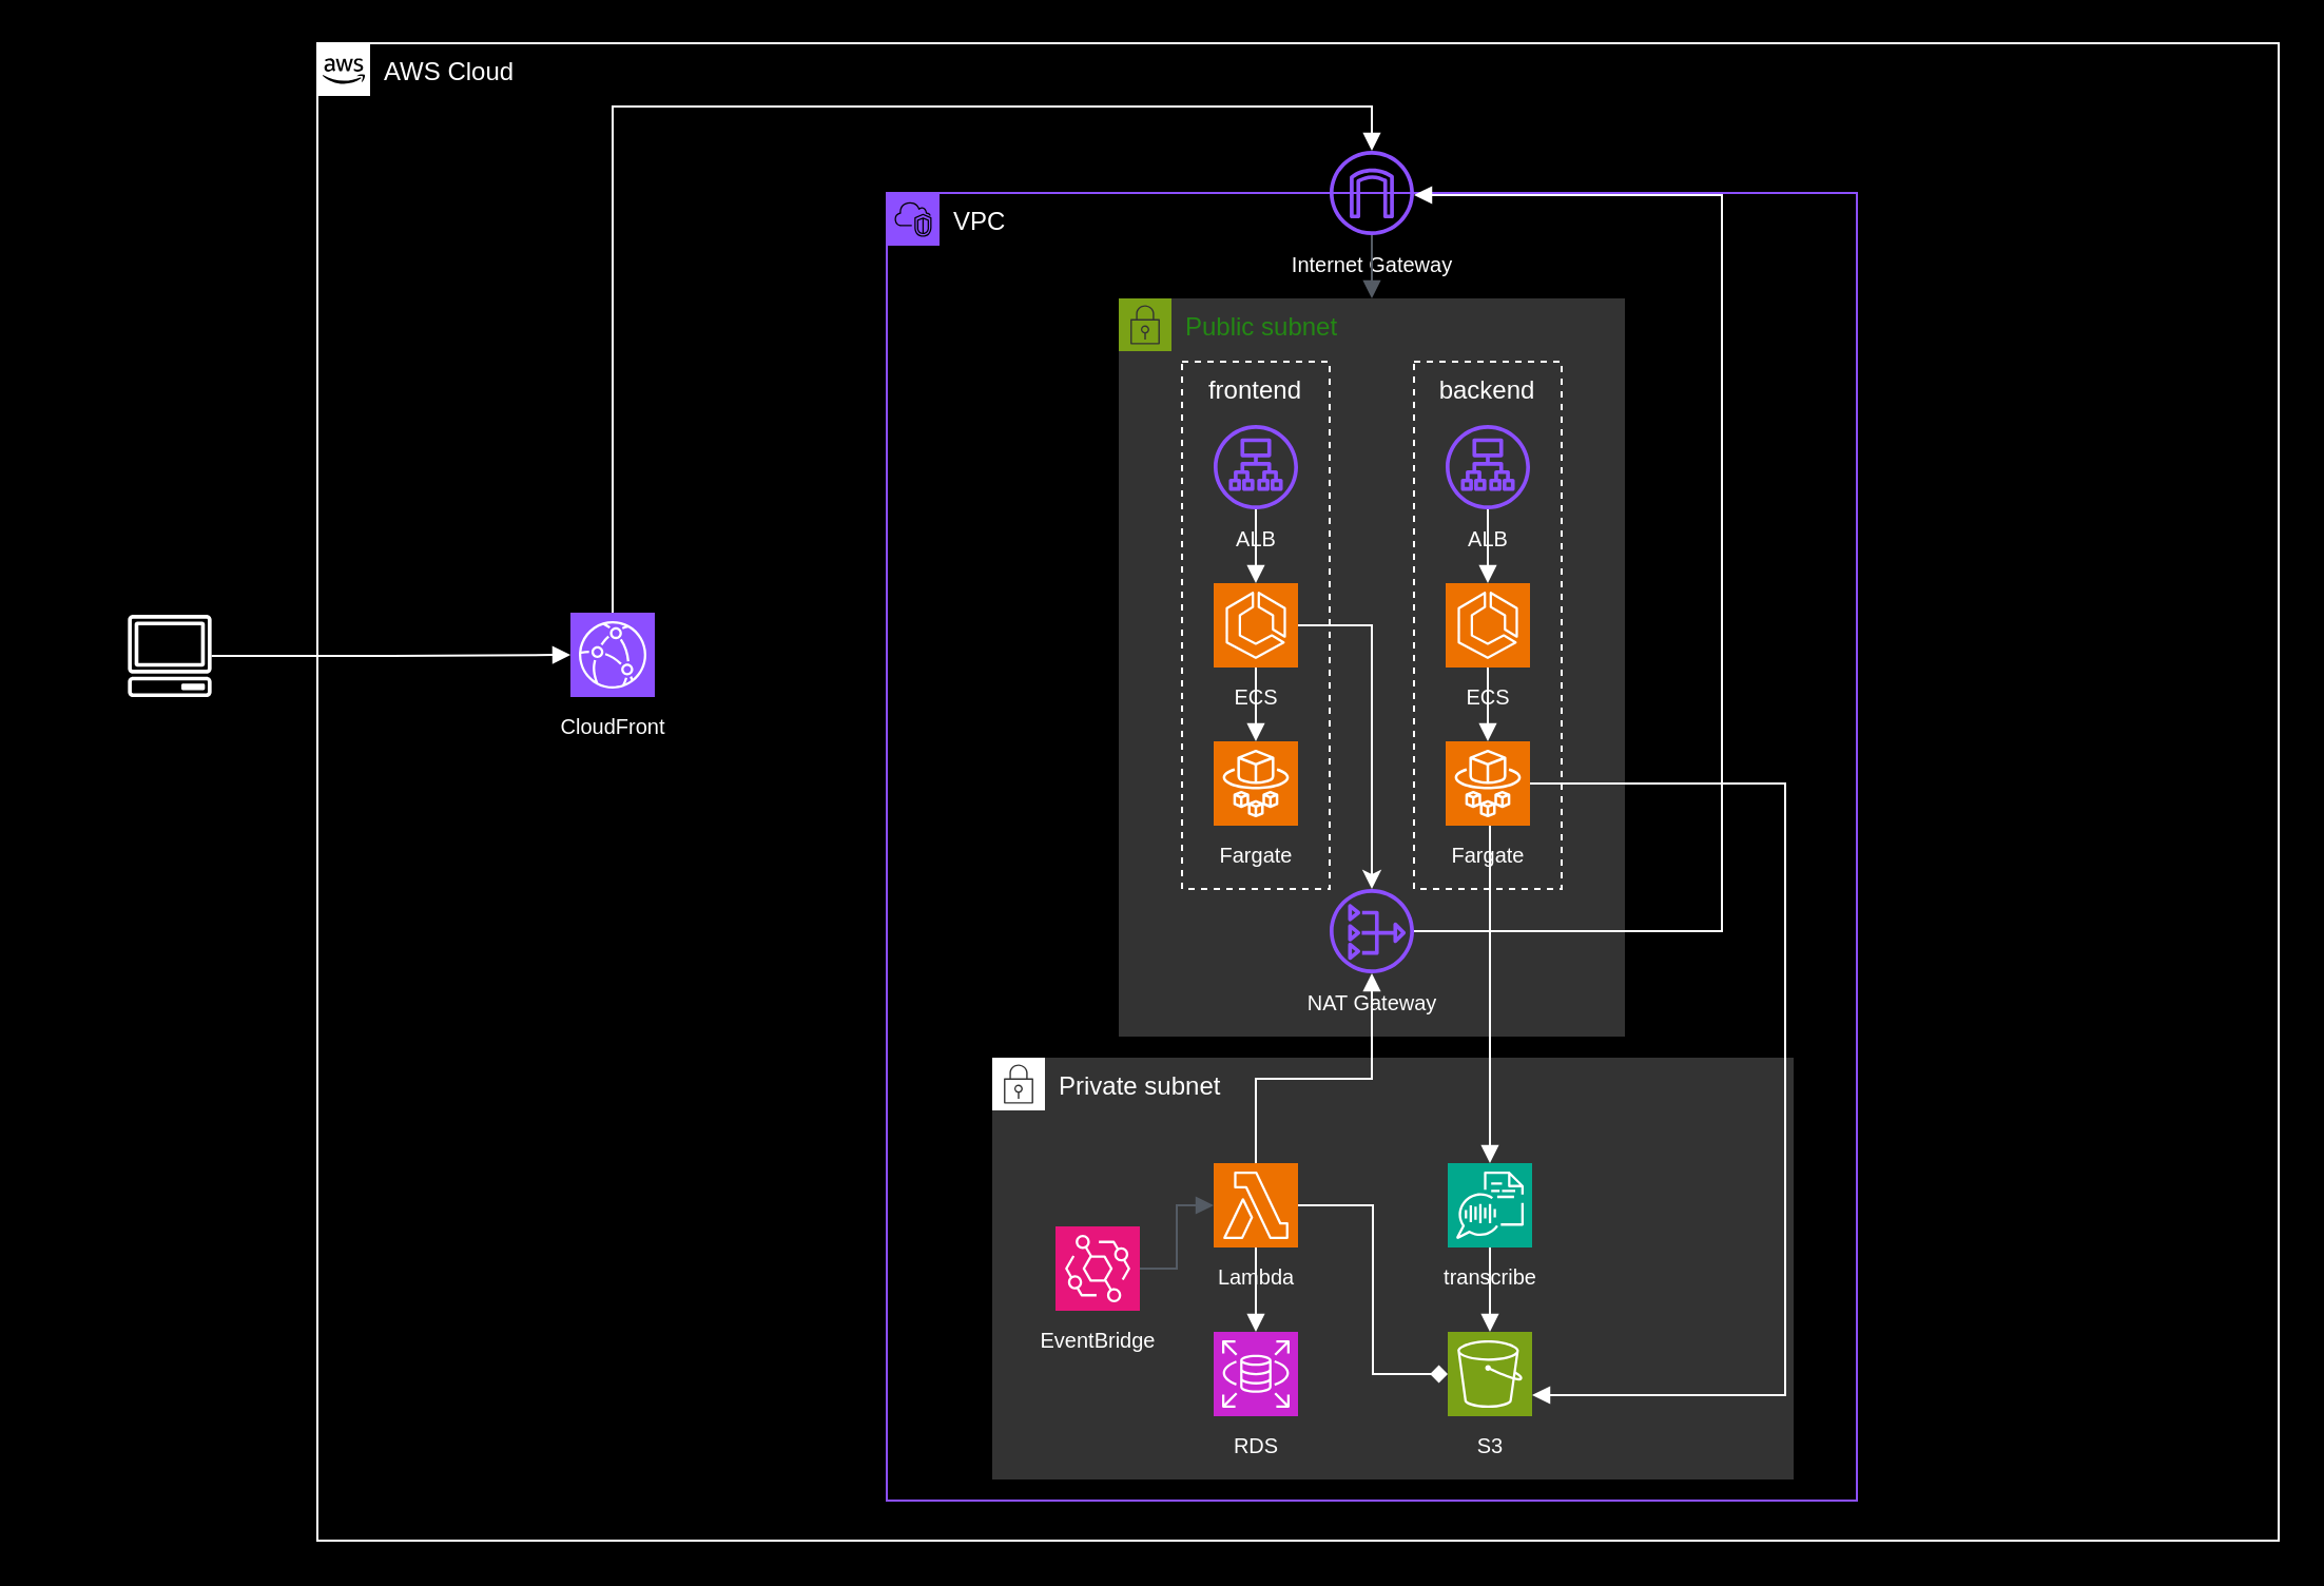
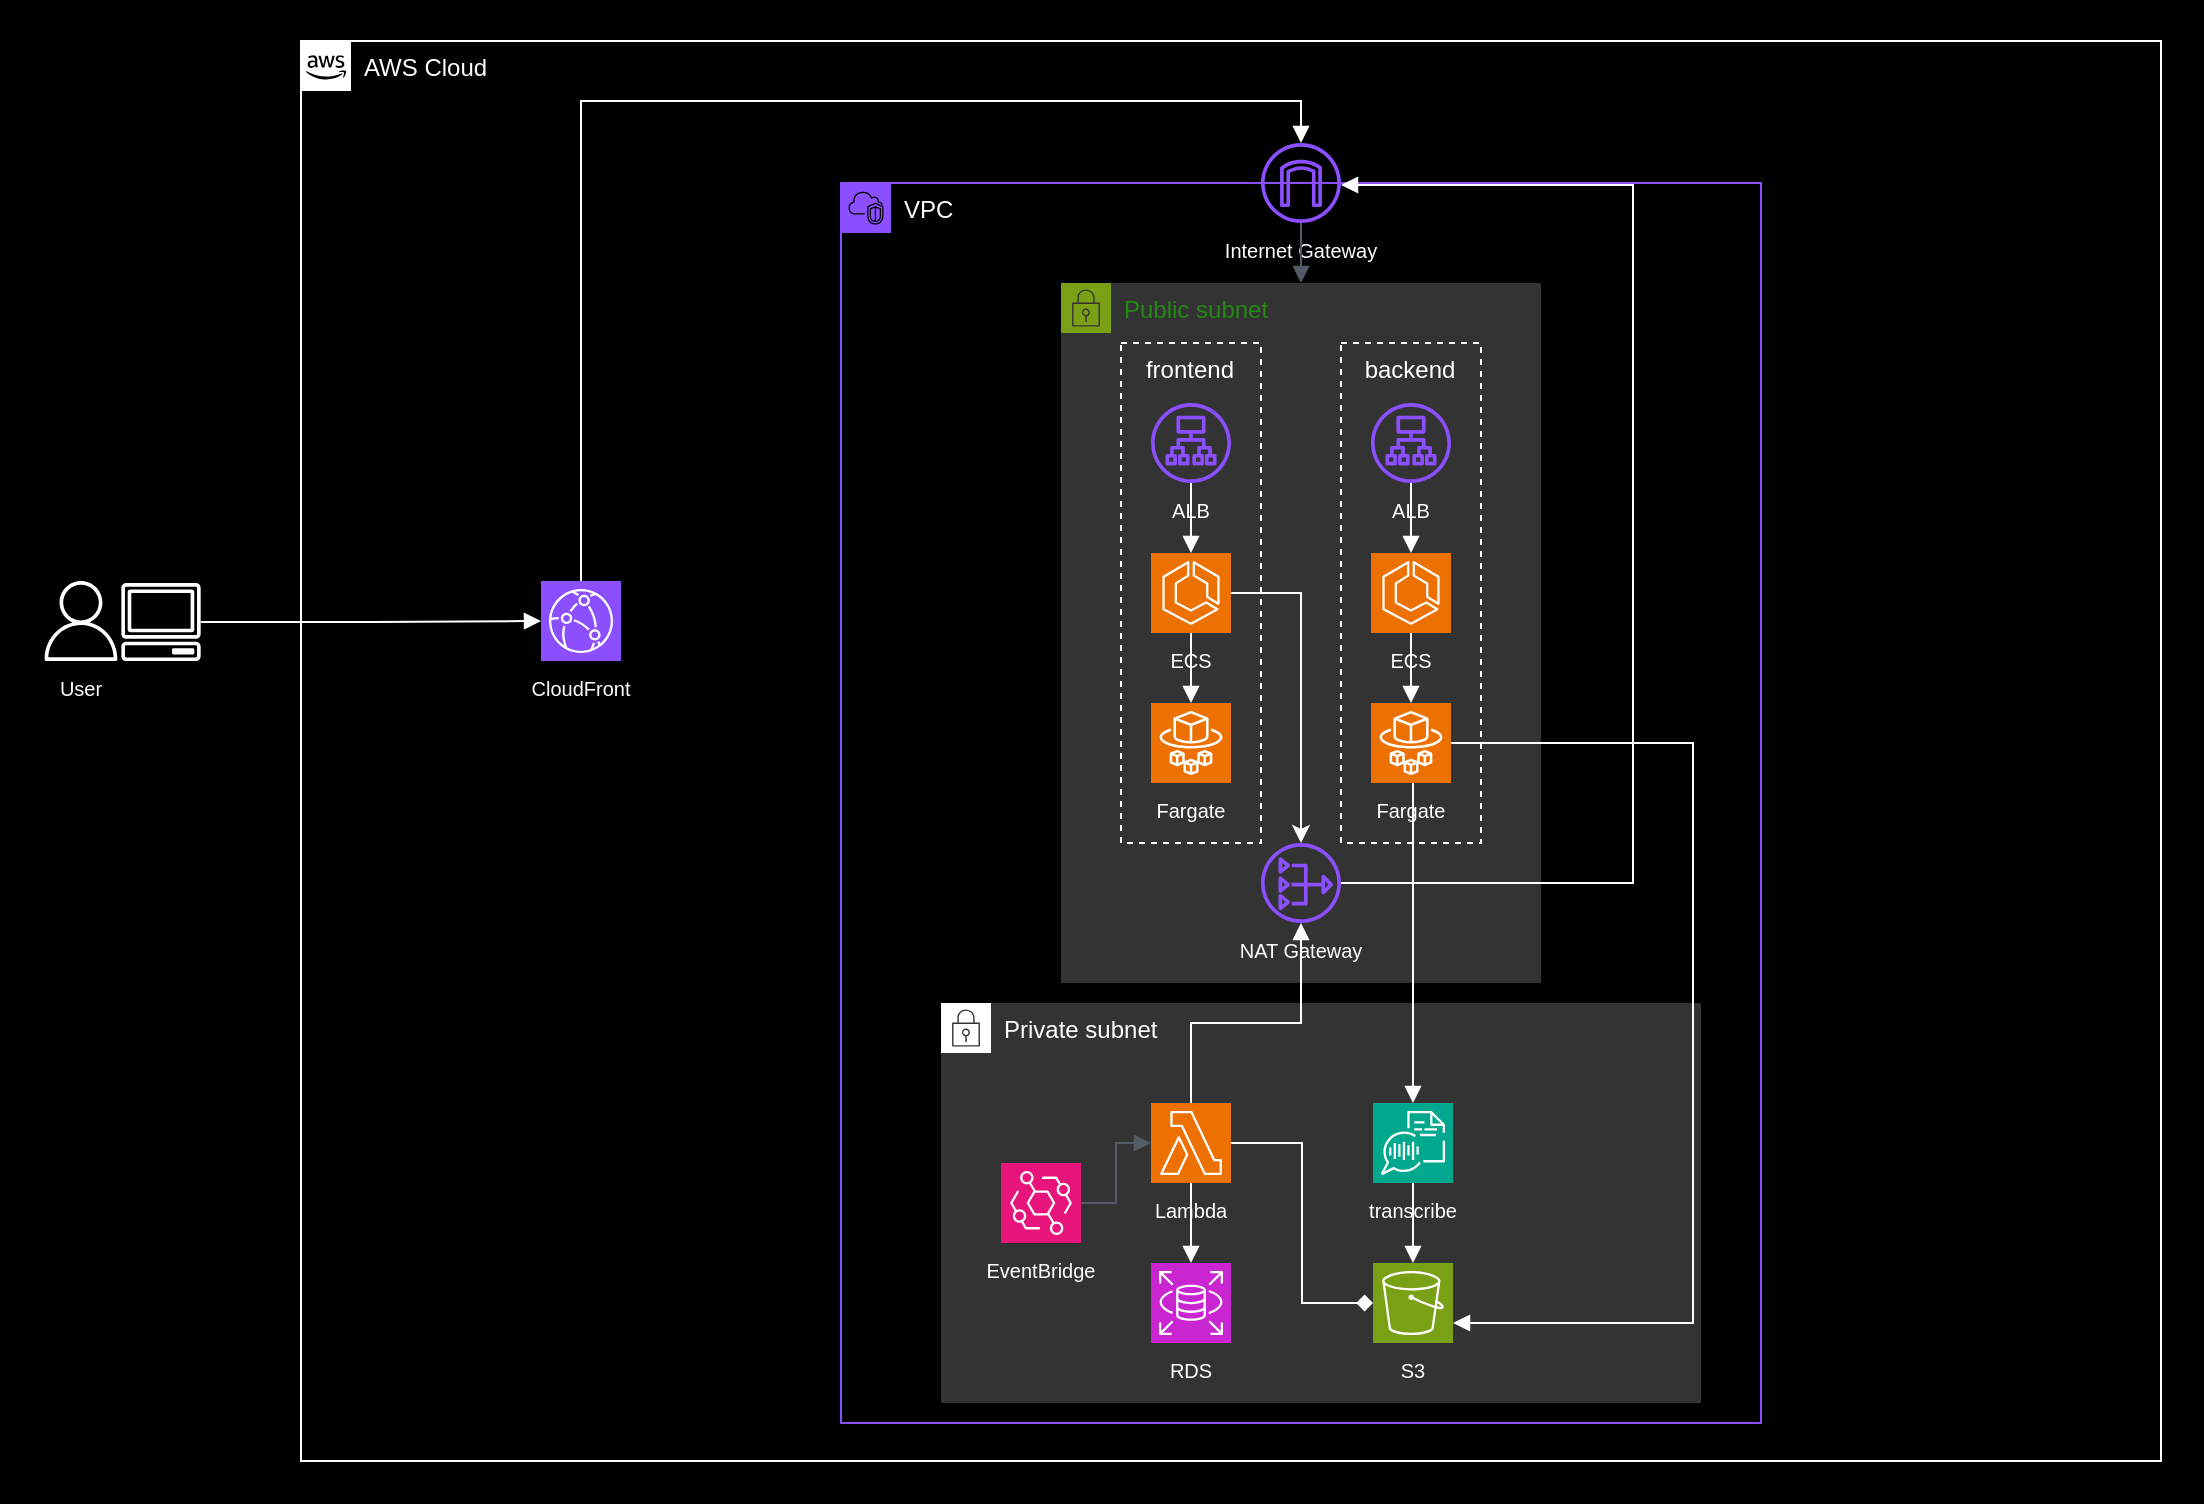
+ <mxCell id="40" value="&lt;font color=&quot;#ffffff&quot; style=&quot;font-size: 10px;&quot;&gt;User&lt;/font&gt;" style="sketch=0;outlineConnect=0;fontColor=#232F3E;gradientColor=none;fillColor=#FFFFFF;strokeColor=none;dashed=0;verticalLabelPosition=bottom;verticalAlign=top;align=center;html=1;fontSize=12;fontStyle=0;aspect=fixed;pointerEvents=1;shape=mxgraph.aws4.user;" vertex="1" parent="39"><mxGeometry width="40" height="40" as="geometry" /></mxCell>
